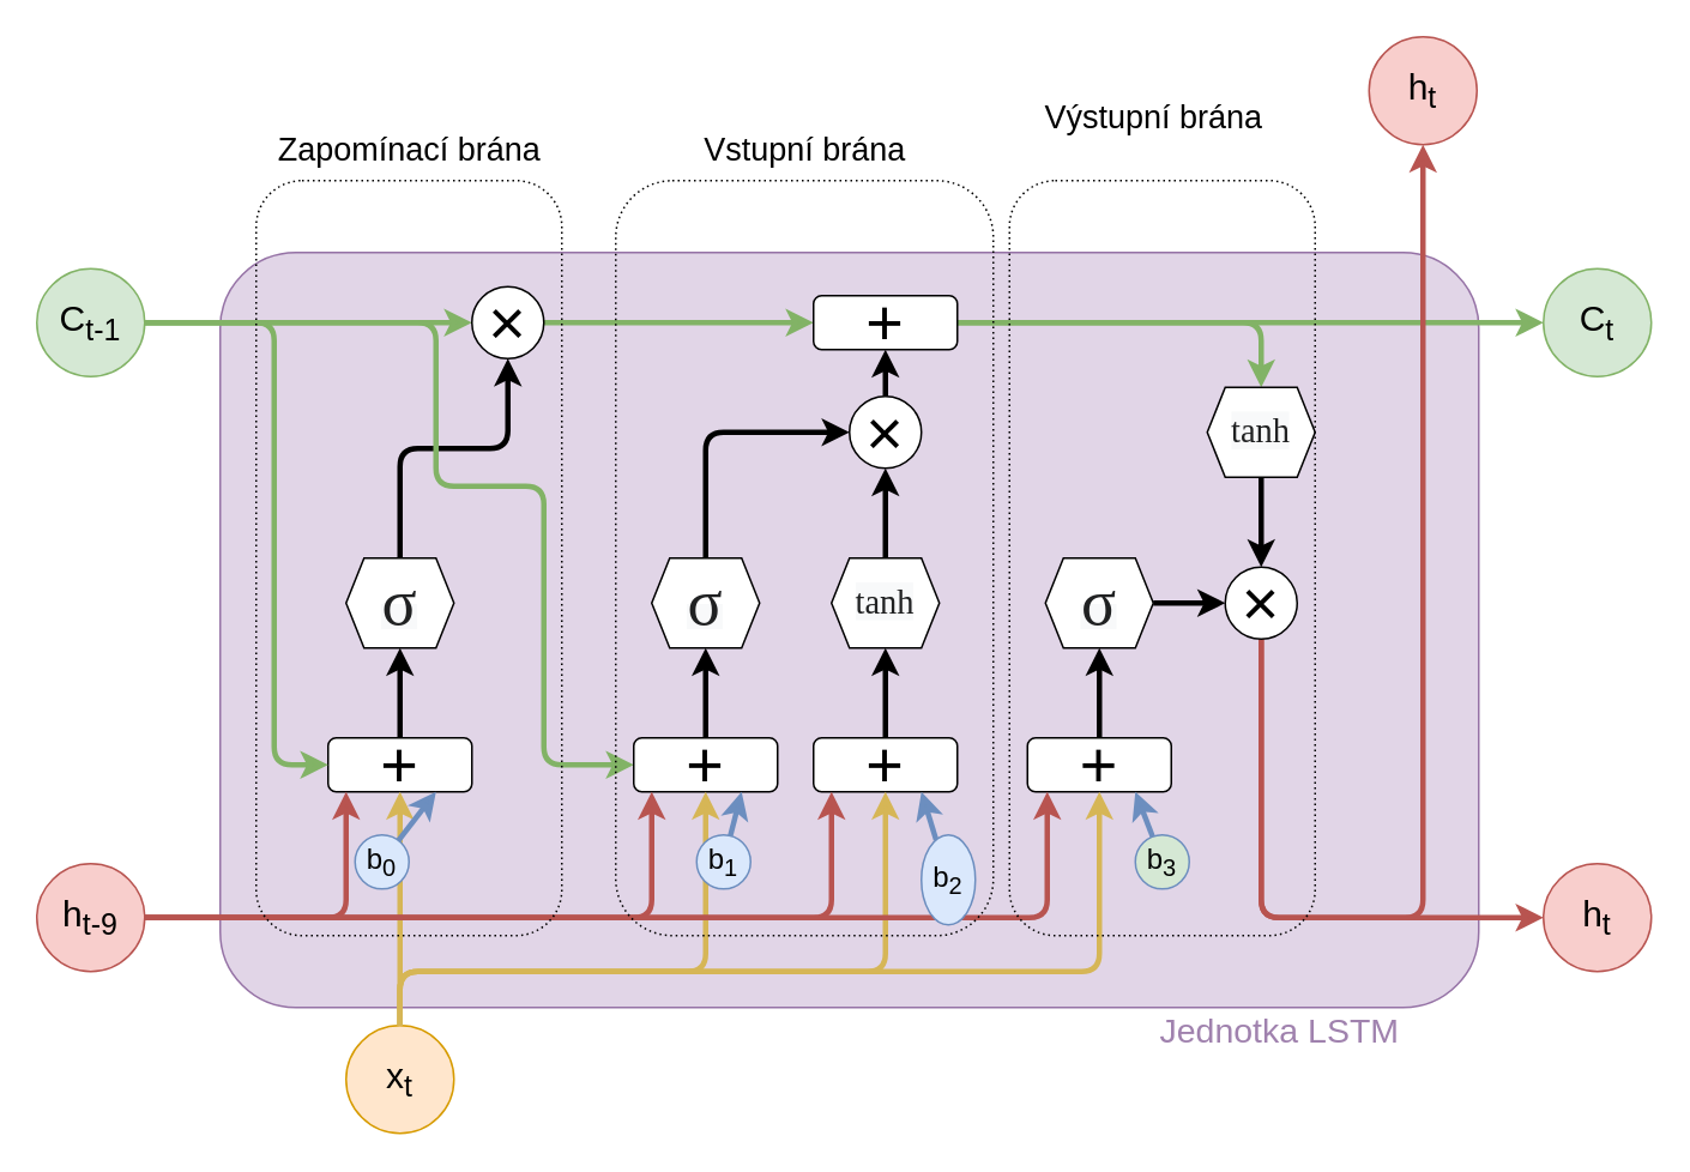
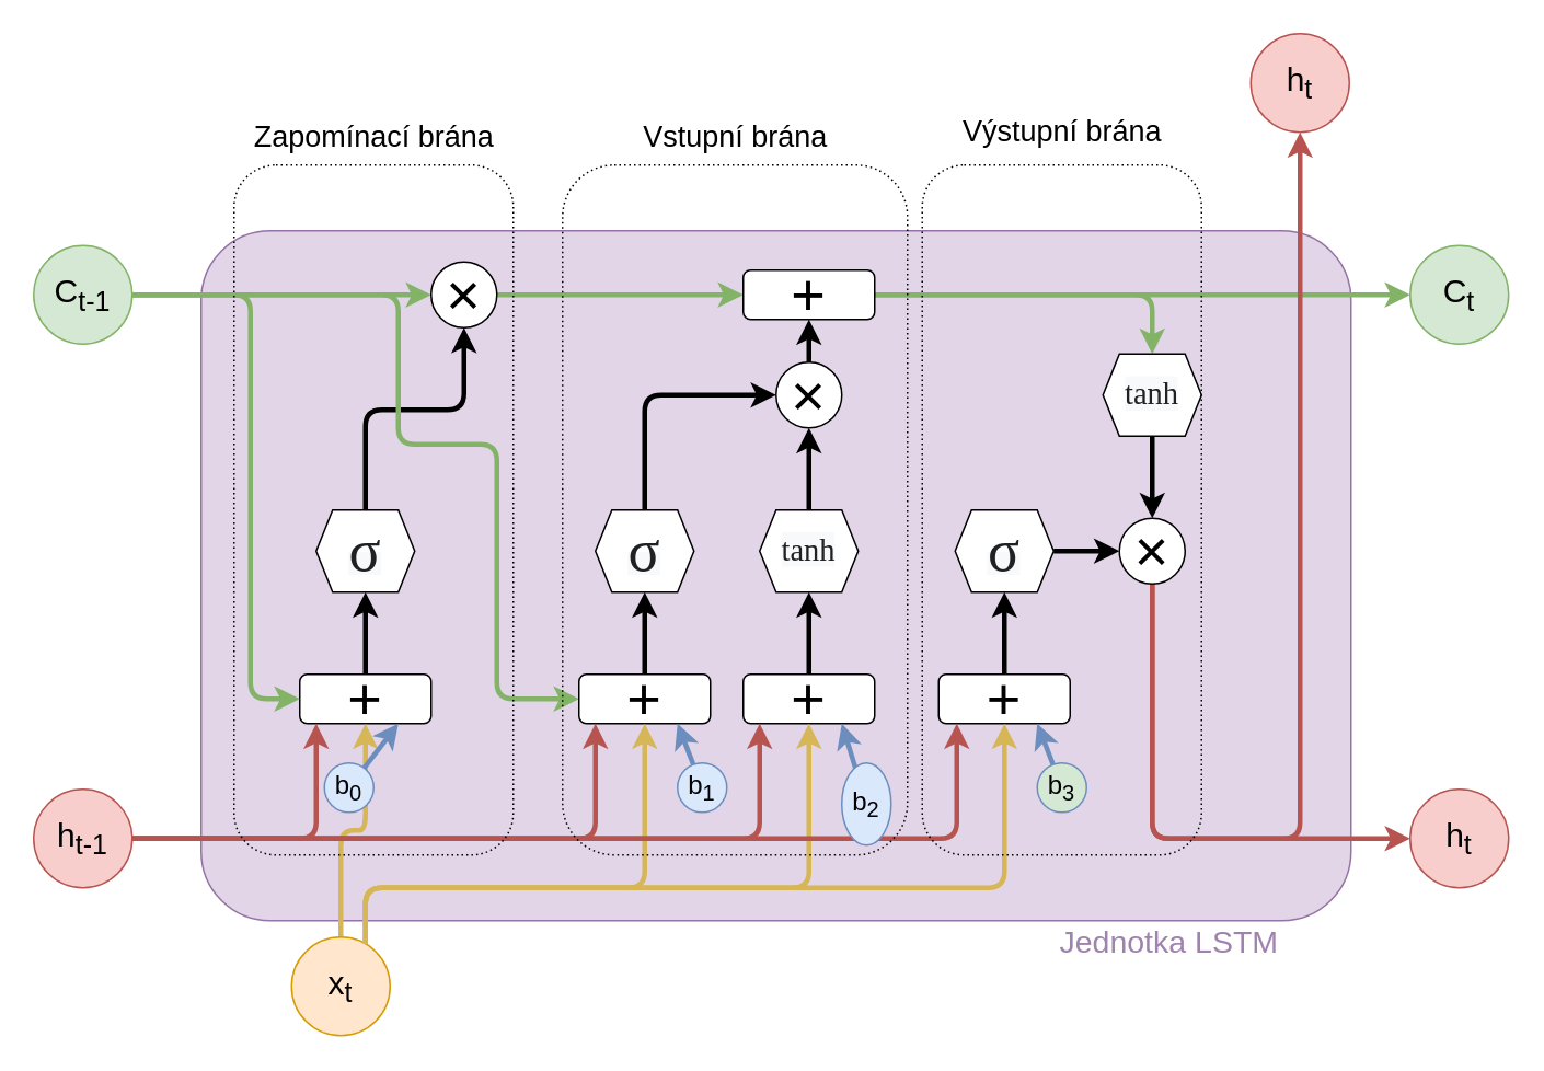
- <mxCell id="58" value="Výstupní brána" style="text;html=1;align=center;verticalAlign=middle;resizable=0;points=[];autosize=1;strokeColor=none;fillColor=none;fontSize=18;" parent="1" vertex="1"><mxGeometry x="571" y="45" width="140" height="40" as="geometry" /></mxCell>
+ <mxCell id="58" value="Výstupní brána" style="text;html=1;align=center;verticalAlign=middle;resizable=0;points=[];autosize=1;strokeColor=none;fillColor=none;fontSize=18;" parent="1" vertex="1"><mxGeometry x="576" y="60" width="140" height="40" as="geometry" /></mxCell>
- <mxCell id="52" value="b&lt;sub&gt;1&lt;/sub&gt;" style="ellipse;whiteSpace=wrap;html=1;aspect=fixed;fontSize=16;fillColor=#dae8fc;strokeColor=#6c8ebf;" parent="1" vertex="1"><mxGeometry x="387" y="464" width="30" height="30" as="geometry" /></mxCell>
+ <mxCell id="52" value="b&lt;sub&gt;1&lt;/sub&gt;" style="ellipse;whiteSpace=wrap;html=1;aspect=fixed;fontSize=16;fillColor=#dae8fc;strokeColor=#6c8ebf;" parent="1" vertex="1"><mxGeometry x="412" y="464" width="30" height="30" as="geometry" /></mxCell>
- <mxCell id="14" value="h&lt;sub&gt;t-9&lt;/sub&gt;" style="ellipse;whiteSpace=wrap;html=1;aspect=fixed;fontSize=20;fillColor=#f8cecc;strokeColor=#b85450;" parent="1" vertex="1"><mxGeometry x="20" y="480" width="60" height="60" as="geometry" /></mxCell>
+ <mxCell id="14" value="h&lt;sub&gt;t-1&lt;/sub&gt;" style="ellipse;whiteSpace=wrap;html=1;aspect=fixed;fontSize=20;fillColor=#f8cecc;strokeColor=#b85450;" parent="1" vertex="1"><mxGeometry x="20" y="480" width="60" height="60" as="geometry" /></mxCell>
- <mxCell id="13" value="x&lt;sub&gt;t&lt;/sub&gt;" style="ellipse;whiteSpace=wrap;html=1;aspect=fixed;fontSize=20;fillColor=#ffe6cc;strokeColor=#d79b00;" parent="1" vertex="1"><mxGeometry x="192" y="570" width="60" height="60" as="geometry" /></mxCell>
+ <mxCell id="13" value="x&lt;sub&gt;t&lt;/sub&gt;" style="ellipse;whiteSpace=wrap;html=1;aspect=fixed;fontSize=20;fillColor=#ffe6cc;strokeColor=#d79b00;" parent="1" vertex="1"><mxGeometry x="177" y="570" width="60" height="60" as="geometry" /></mxCell>
